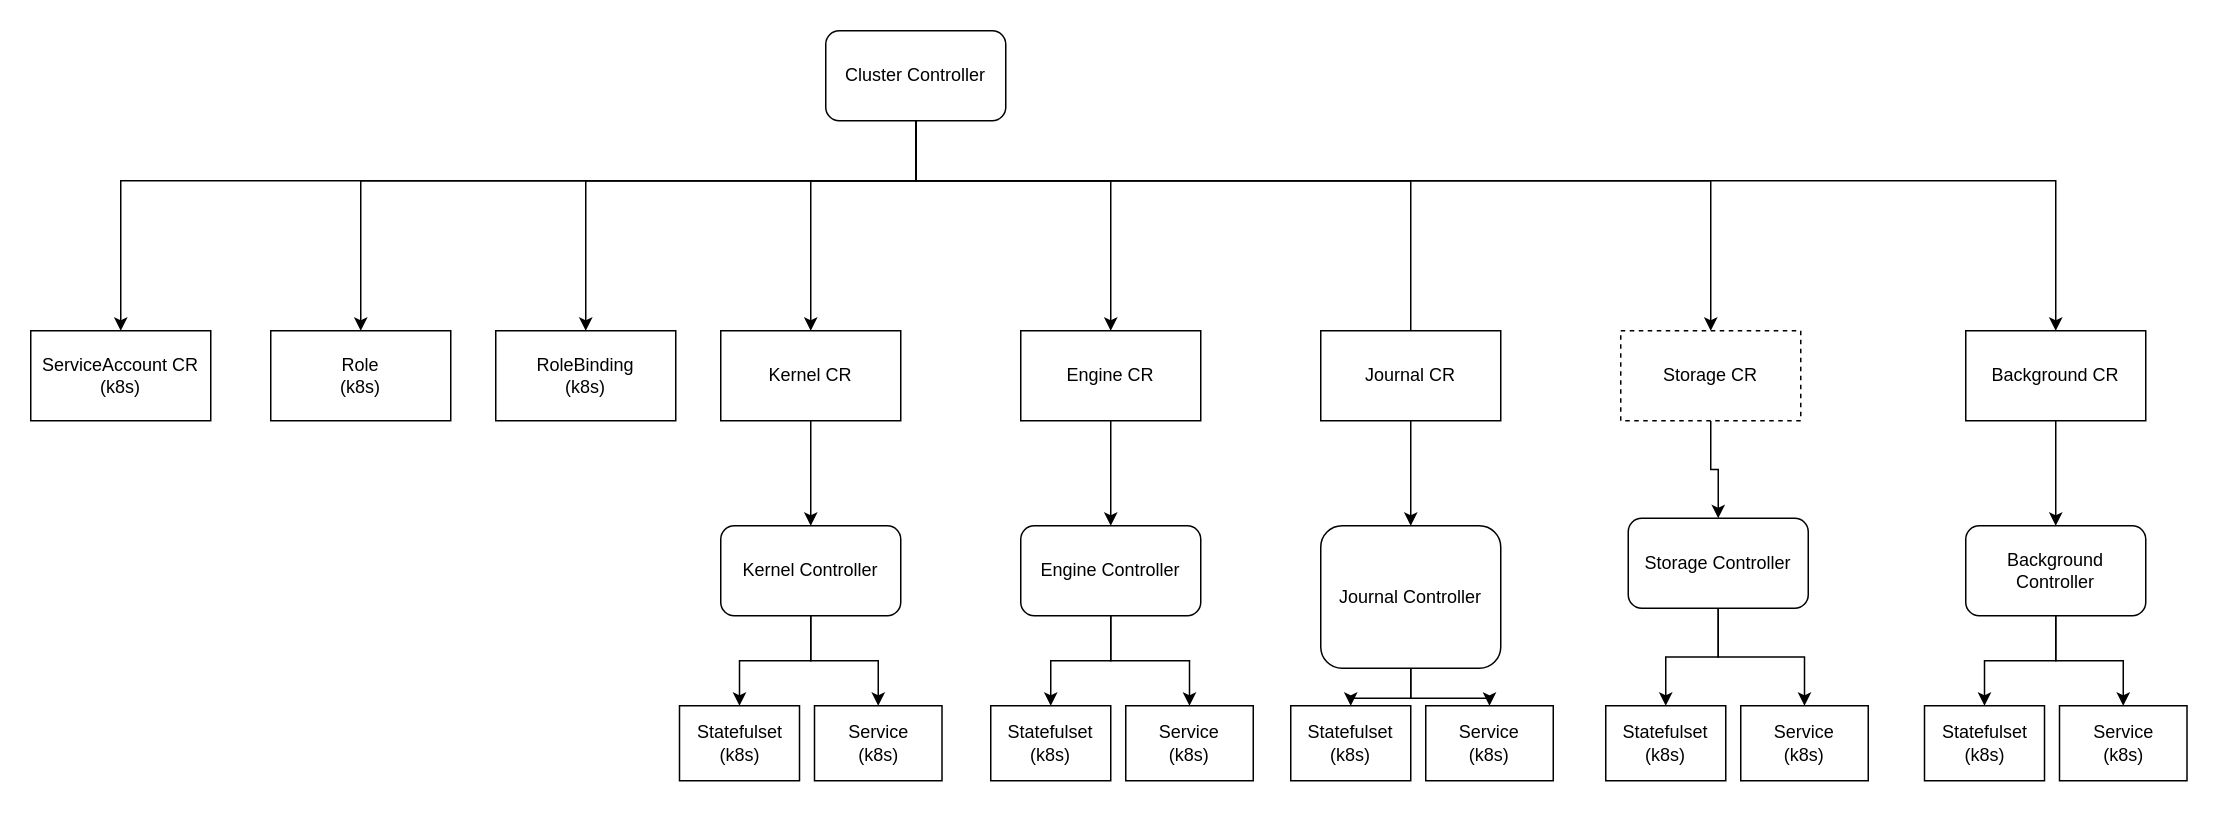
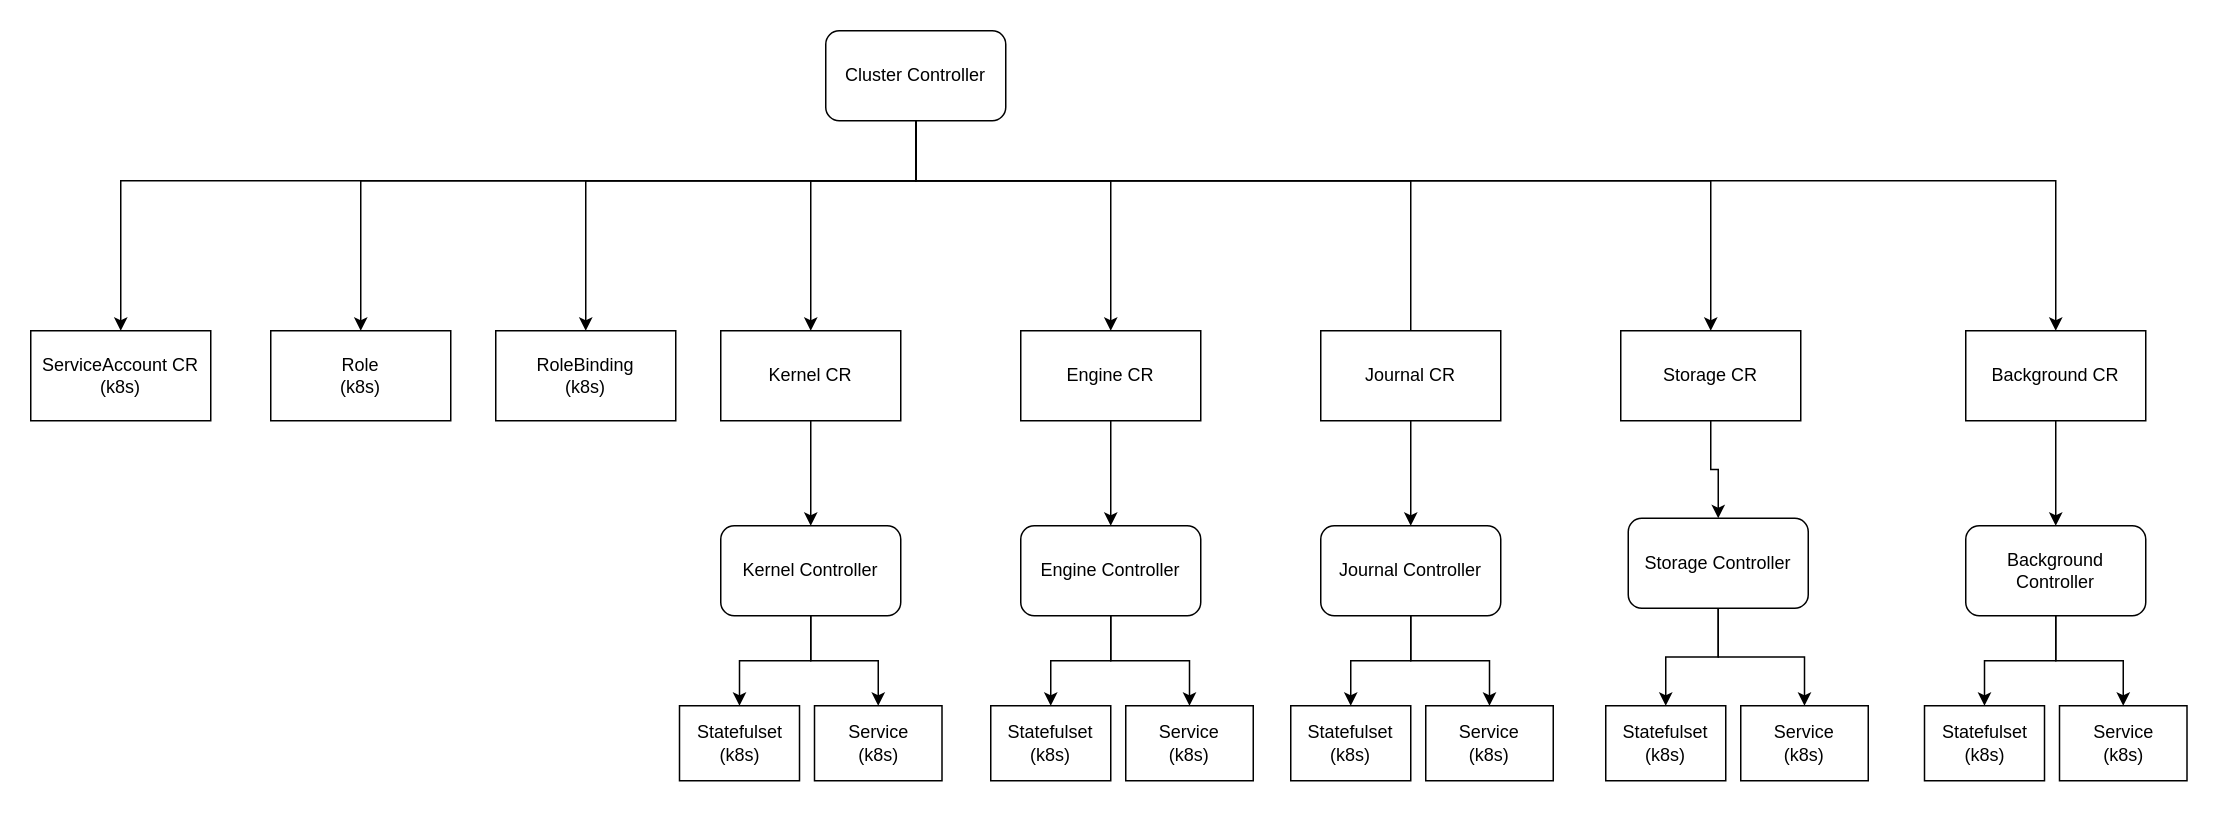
- <mxCell id="21" value="Storage CR" style="rounded=0;whiteSpace=wrap;html=1;dashed=1;" vertex="1" parent="1"><mxGeometry x="1080" y="220" width="120" height="60" as="geometry" /></mxCell>
+ <mxCell id="21" value="Storage CR" style="rounded=0;whiteSpace=wrap;html=1;" vertex="1" parent="1"><mxGeometry x="1080" y="220" width="120" height="60" as="geometry" /></mxCell>
- <mxCell id="32" value="Journal Controller" style="rounded=1;whiteSpace=wrap;html=1;" vertex="1" parent="1"><mxGeometry x="880" y="350" width="120" height="95" as="geometry" /></mxCell>
+ <mxCell id="32" value="Journal Controller" style="rounded=1;whiteSpace=wrap;html=1;" vertex="1" parent="1"><mxGeometry x="880" y="350" width="120" height="60" as="geometry" /></mxCell>
